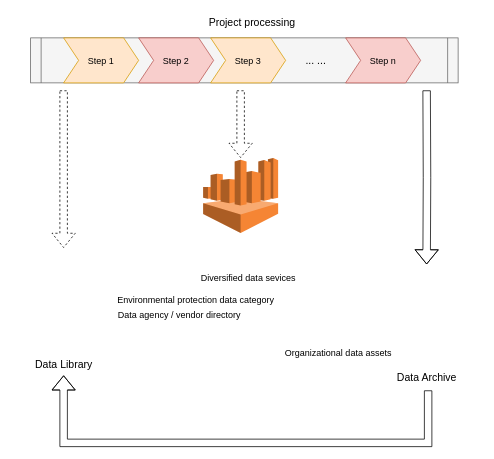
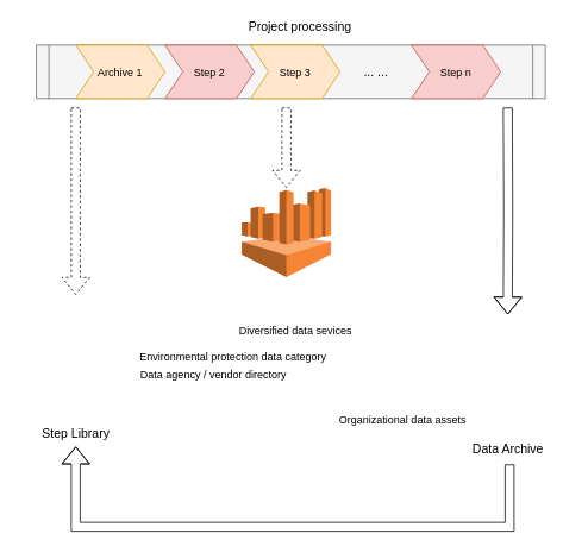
- <mxCell id="13" value="Step 1" style="shape=step;perimeter=stepPerimeter;fixedSize=1;points=[];fillColor=#ffe6cc;strokeColor=#d79b00;" vertex="1" parent="9"><mxGeometry x="44" width="100" height="60" as="geometry" /></mxCell>
+ <mxCell id="13" value="Archive 1" style="shape=step;perimeter=stepPerimeter;fixedSize=1;points=[];fillColor=#ffe6cc;strokeColor=#d79b00;" vertex="1" parent="9"><mxGeometry x="44" width="100" height="60" as="geometry" /></mxCell>
- <mxCell id="2" value="&lt;font style=&quot;font-size: 14px&quot;&gt;Data Library&lt;/font&gt;" style="shape=image;html=1;verticalAlign=top;verticalLabelPosition=bottom;labelBackgroundColor=#ffffff;imageAspect=0;aspect=fixed;image=https://cdn2.iconfinder.com/data/icons/circle-icons-1/64/bookshelf-128.png" vertex="1" parent="1"><mxGeometry x="20" y="342" width="128" height="128" as="geometry" /></mxCell>
+ <mxCell id="2" value="&lt;font style=&quot;font-size: 14px&quot;&gt;Step Library&lt;/font&gt;" style="shape=image;html=1;verticalAlign=top;verticalLabelPosition=bottom;labelBackgroundColor=#ffffff;imageAspect=0;aspect=fixed;image=https://cdn2.iconfinder.com/data/icons/circle-icons-1/64/bookshelf-128.png" vertex="1" parent="1"><mxGeometry x="20" y="342" width="128" height="128" as="geometry" /></mxCell>
